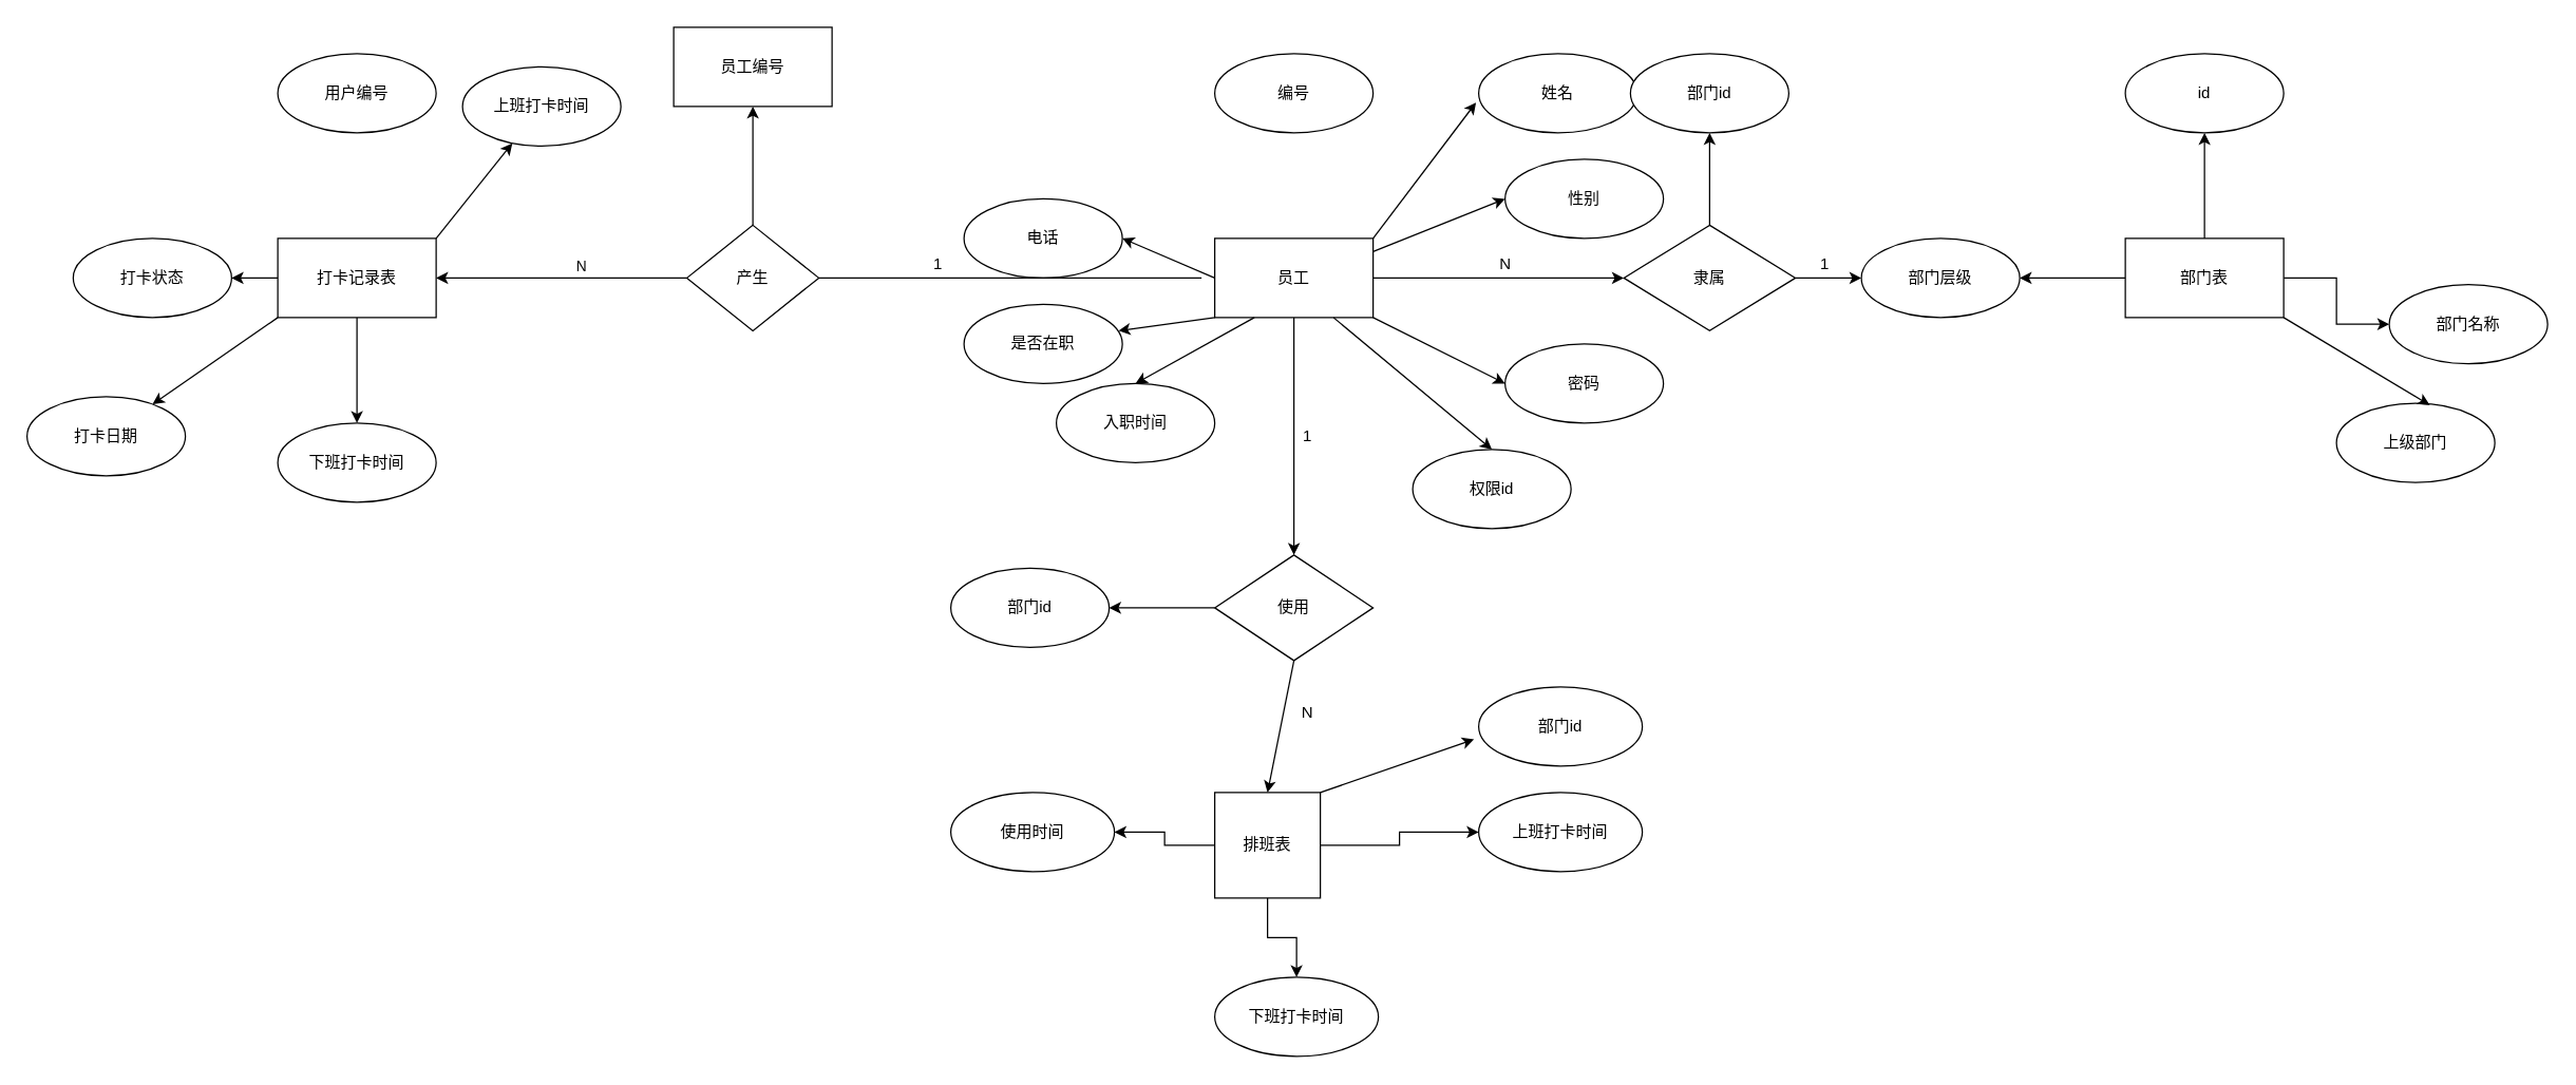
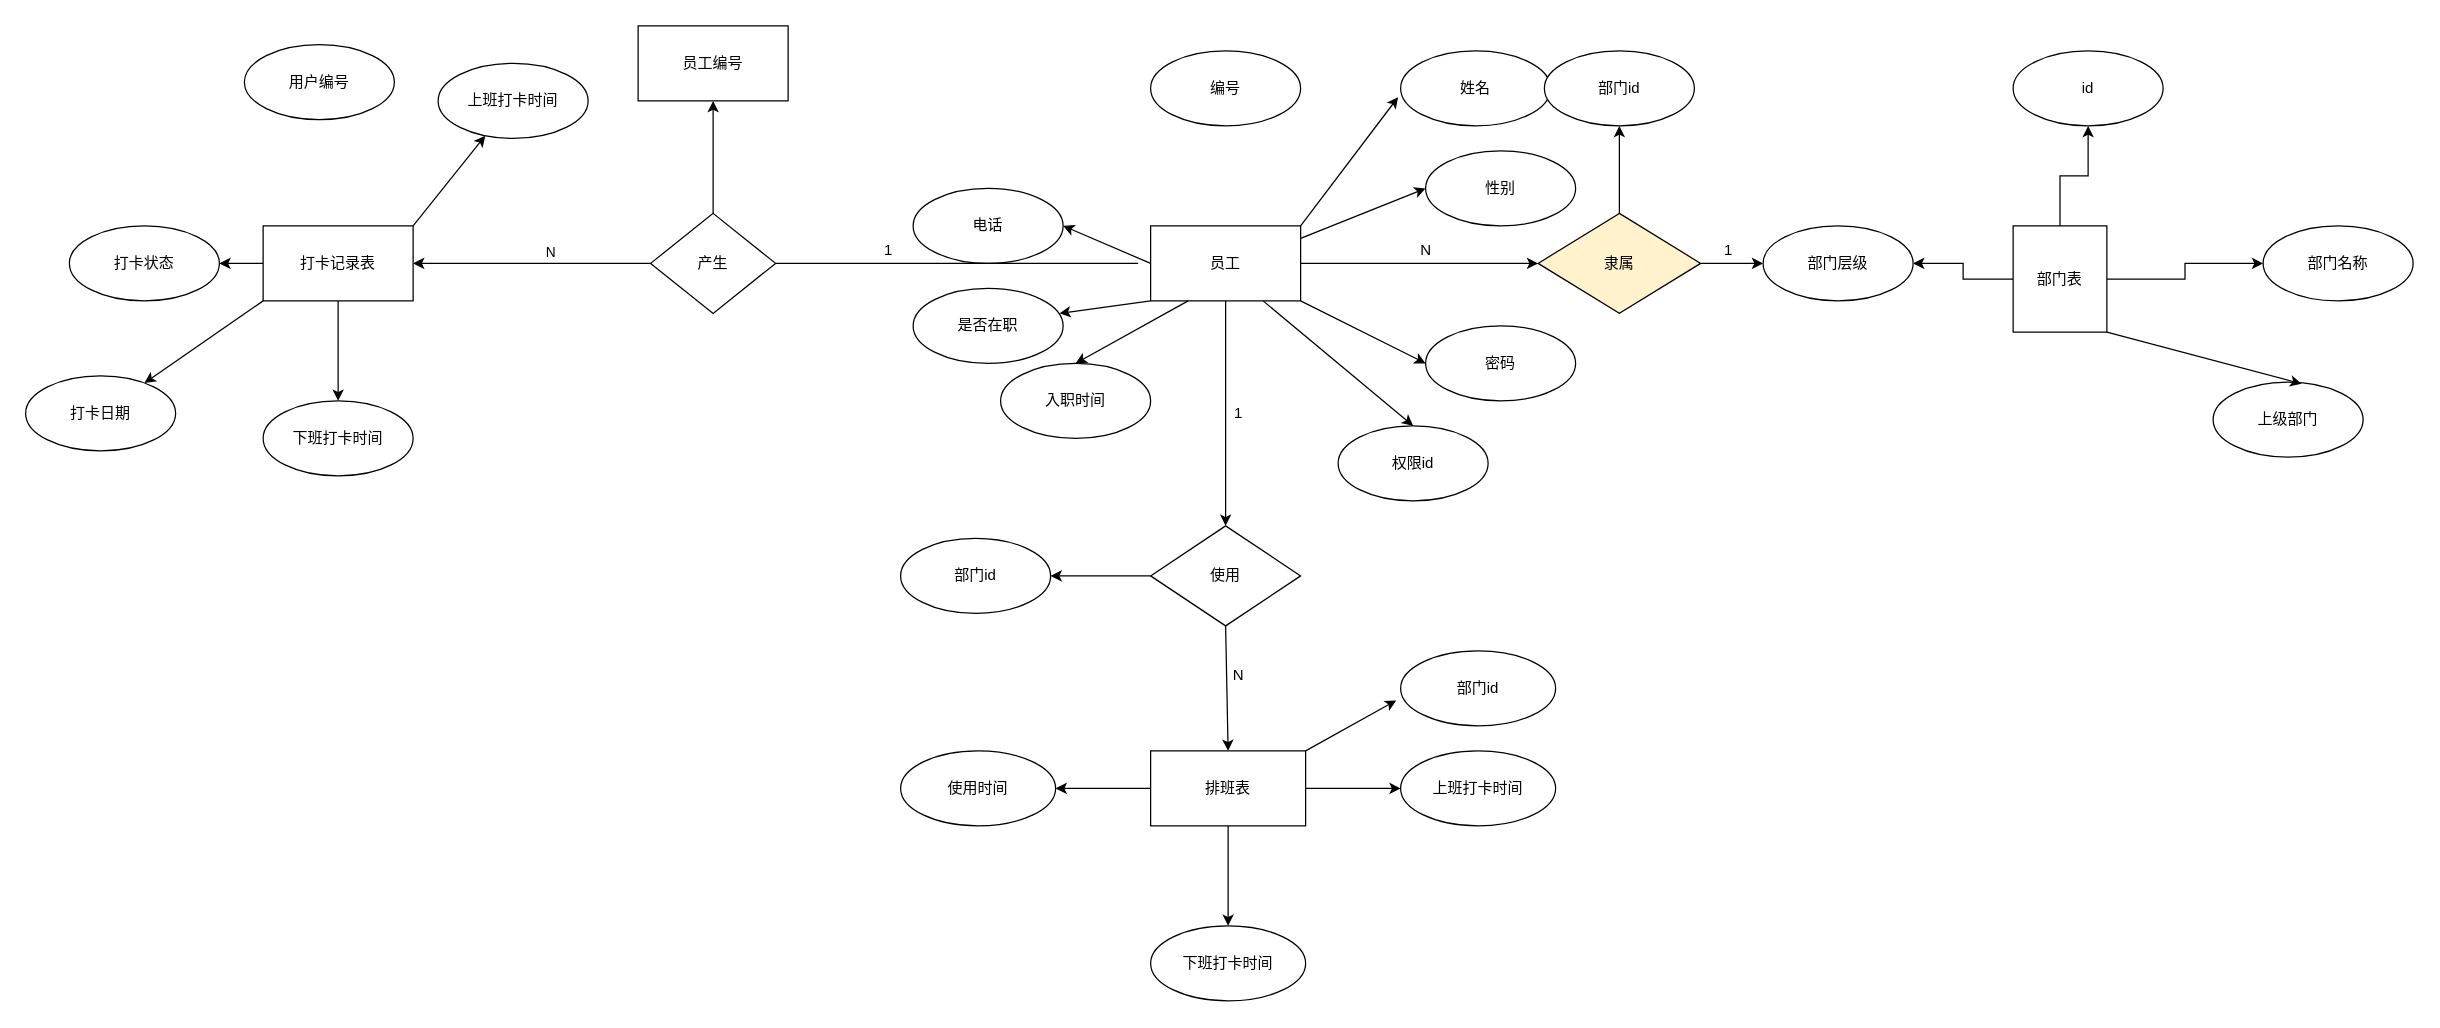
- <mxCell id="19" value="用户编号" style="ellipse;whiteSpace=wrap;html=1;rounded=0;" vertex="1" parent="1"><mxGeometry x="210" y="40" width="120" height="60" as="geometry" /></mxCell>
+ <mxCell id="19" value="用户编号" style="ellipse;whiteSpace=wrap;html=1;rounded=0;" vertex="1" parent="1"><mxGeometry x="195" y="35" width="120" height="60" as="geometry" /></mxCell>
- <mxCell id="52" value="隶属" style="rhombus;whiteSpace=wrap;html=1;" vertex="1" parent="1"><mxGeometry x="1230" y="170" width="130" height="80" as="geometry" /></mxCell>
+ <mxCell id="52" value="隶属" style="rhombus;whiteSpace=wrap;html=1;fillColor=#fff2cc;" vertex="1" parent="1"><mxGeometry x="1230" y="170" width="130" height="80" as="geometry" /></mxCell>
- <mxCell id="36" value="部门表" style="rounded=0;whiteSpace=wrap;html=1;" vertex="1" parent="1"><mxGeometry x="1610" y="180" width="120" height="60" as="geometry" /></mxCell>
+ <mxCell id="36" value="部门表" style="rounded=0;whiteSpace=wrap;html=1;" vertex="1" parent="1"><mxGeometry x="1610" y="180" width="75" height="85" as="geometry" /></mxCell>
- <mxCell id="38" value="部门名称" style="ellipse;whiteSpace=wrap;html=1;rounded=0;" vertex="1" parent="1"><mxGeometry x="1810" y="215" width="120" height="60" as="geometry" /></mxCell>
+ <mxCell id="38" value="部门名称" style="ellipse;whiteSpace=wrap;html=1;rounded=0;" vertex="1" parent="1"><mxGeometry x="1810" y="180" width="120" height="60" as="geometry" /></mxCell>
- <mxCell id="25" value="排班表" style="rounded=0;whiteSpace=wrap;html=1;" vertex="1" parent="1"><mxGeometry x="920" y="600" width="80" height="80" as="geometry" /></mxCell>
+ <mxCell id="25" value="排班表" style="rounded=0;whiteSpace=wrap;html=1;" vertex="1" parent="1"><mxGeometry x="920" y="600" width="124" height="60" as="geometry" /></mxCell>
